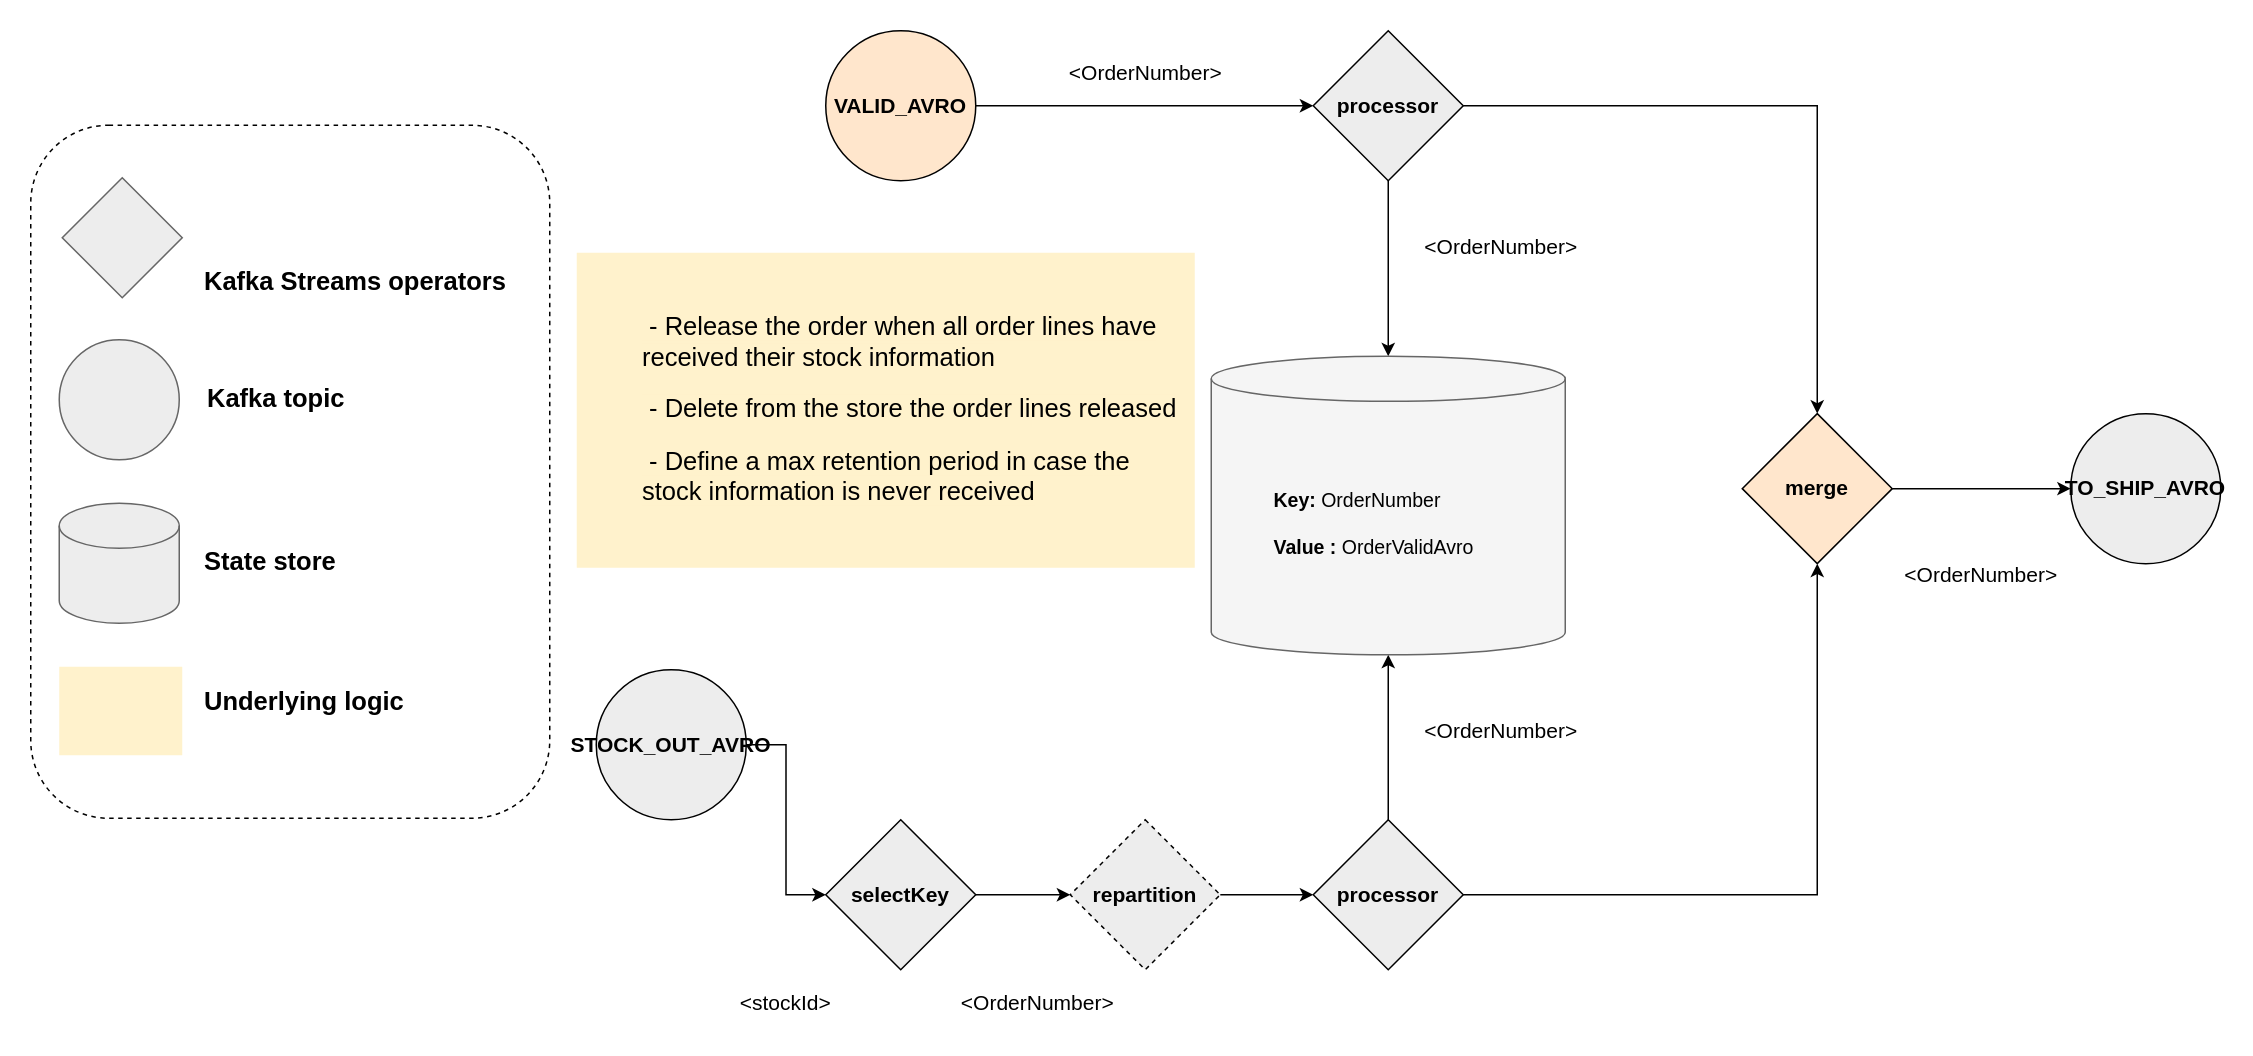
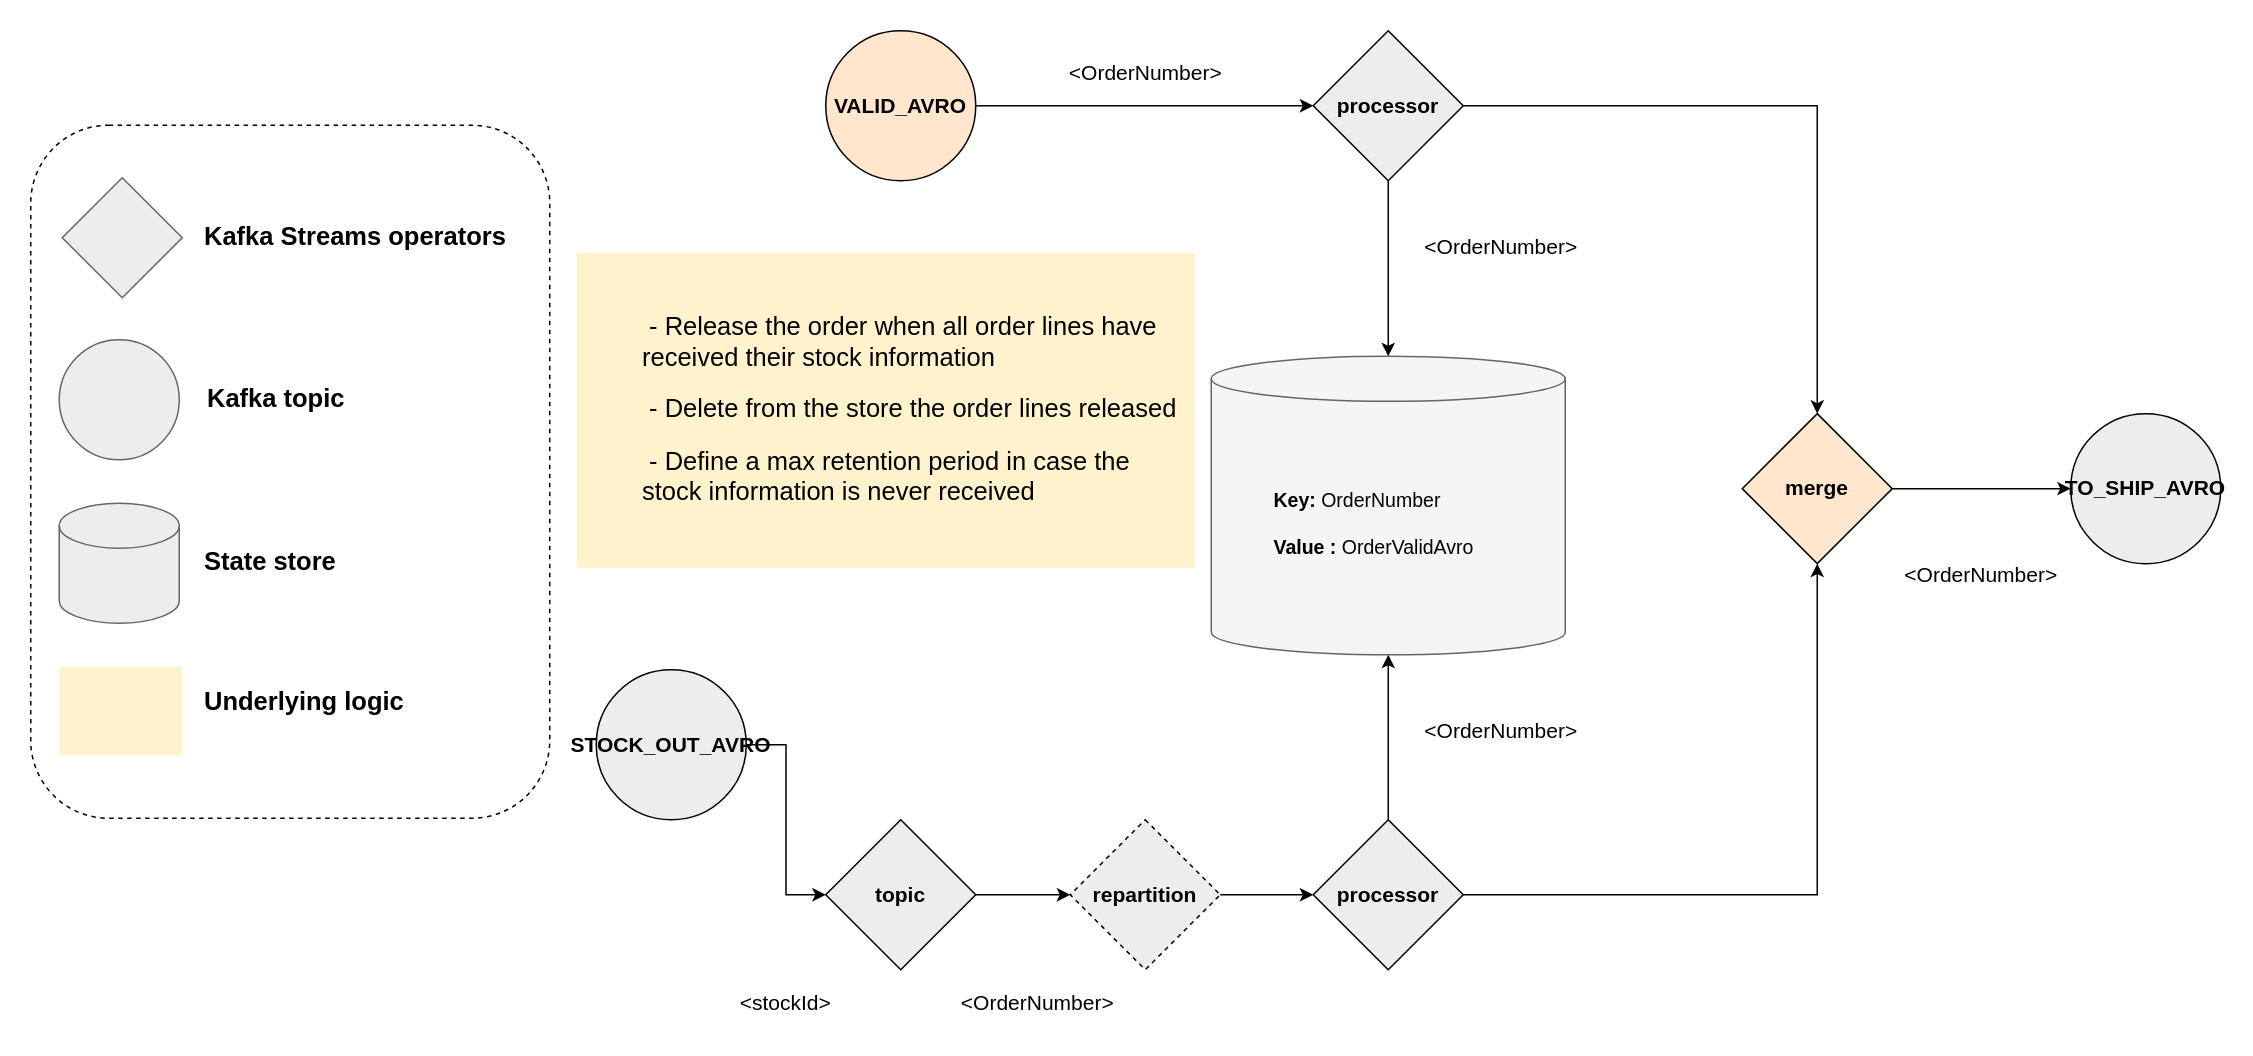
- <mxCell id="30" value="&lt;b style=&quot;font-size: 17px;&quot;&gt;&lt;font style=&quot;font-size: 17px;&quot;&gt;Kafka Streams operators&lt;/font&gt;&lt;/b&gt;" style="text;html=1;strokeColor=none;fillColor=none;align=left;verticalAlign=middle;whiteSpace=wrap;rounded=0;fontSize=17;" parent="27" vertex="1"><mxGeometry x="114" y="90" width="212" height="30" as="geometry" /></mxCell>
+ <mxCell id="30" value="&lt;b style=&quot;font-size: 17px;&quot;&gt;&lt;font style=&quot;font-size: 17px;&quot;&gt;Kafka Streams operators&lt;/font&gt;&lt;/b&gt;" style="text;html=1;strokeColor=none;fillColor=none;align=left;verticalAlign=middle;whiteSpace=wrap;rounded=0;fontSize=17;" parent="27" vertex="1"><mxGeometry x="114" y="60" width="212" height="30" as="geometry" /></mxCell>
- <mxCell id="16" value="selectKey" style="rhombus;whiteSpace=wrap;html=1;align=center;fillColor=#EDEDED;strokeColor=#000000;fontStyle=1;fontSize=14;" parent="1" vertex="1"><mxGeometry x="550" y="546" width="100" height="100" as="geometry" /></mxCell>
+ <mxCell id="16" value="topic" style="rhombus;whiteSpace=wrap;html=1;align=center;fillColor=#EDEDED;strokeColor=#000000;fontStyle=1;fontSize=14;" parent="1" vertex="1"><mxGeometry x="550" y="546" width="100" height="100" as="geometry" /></mxCell>
